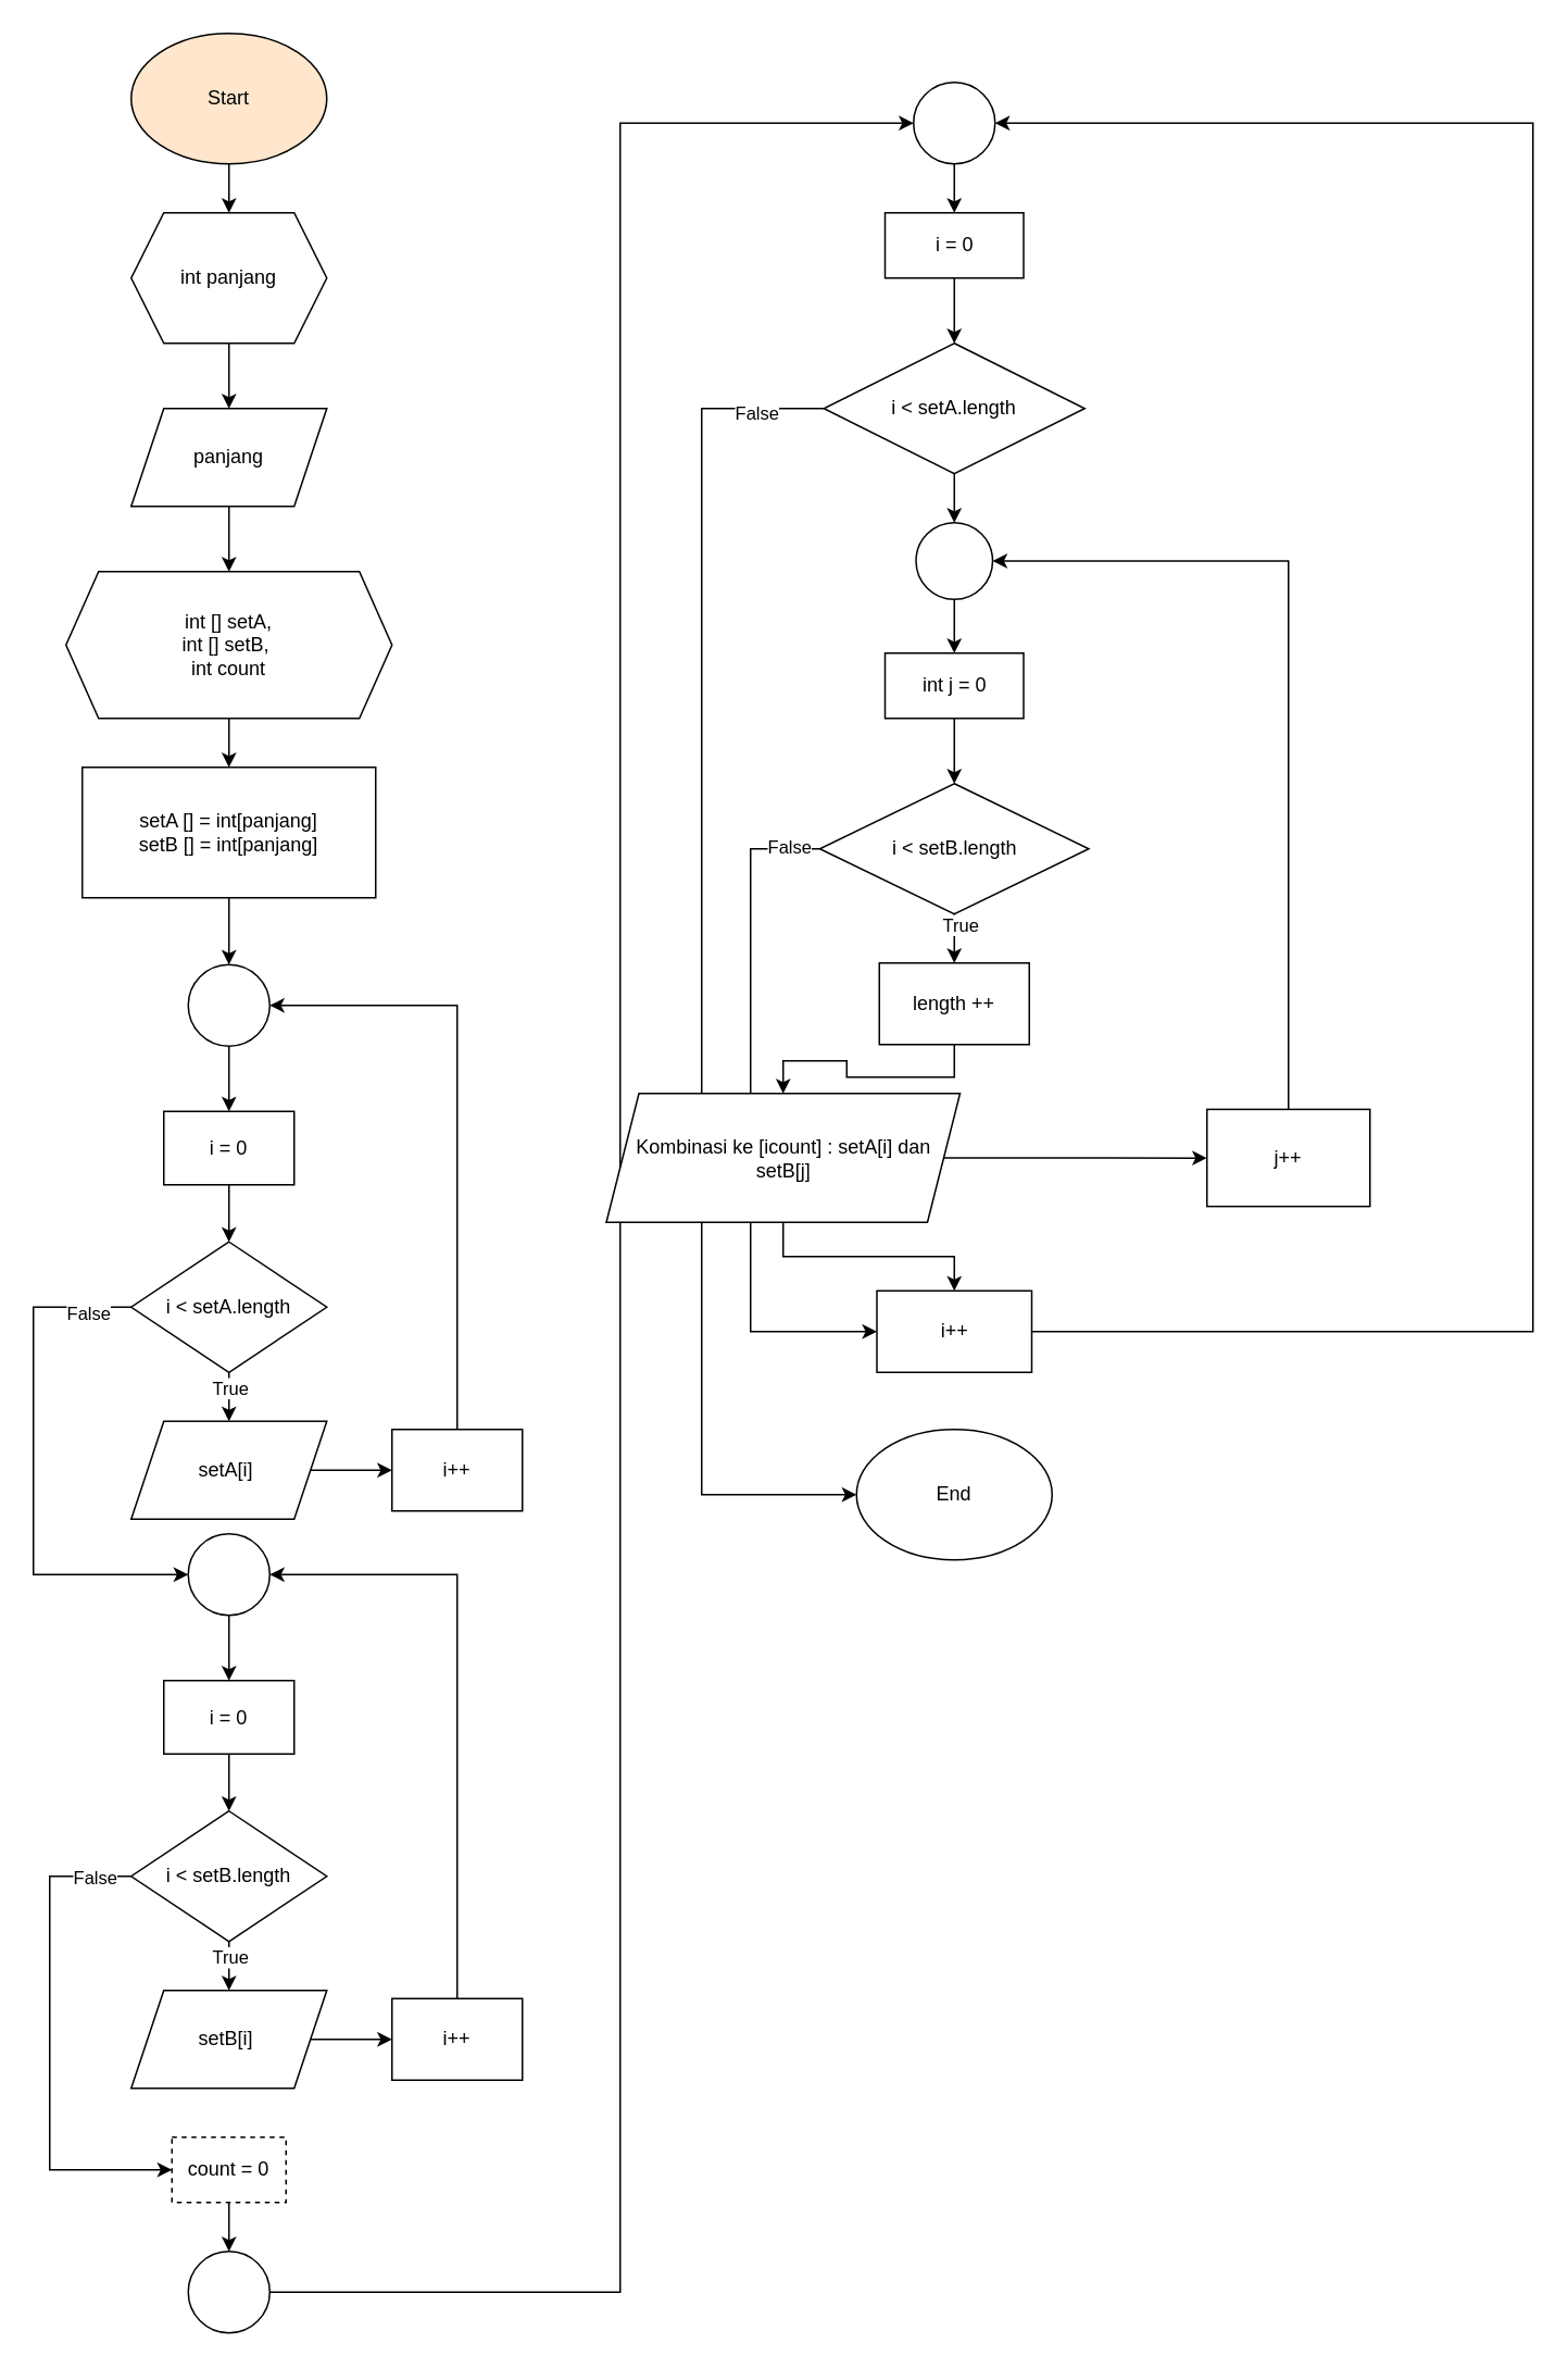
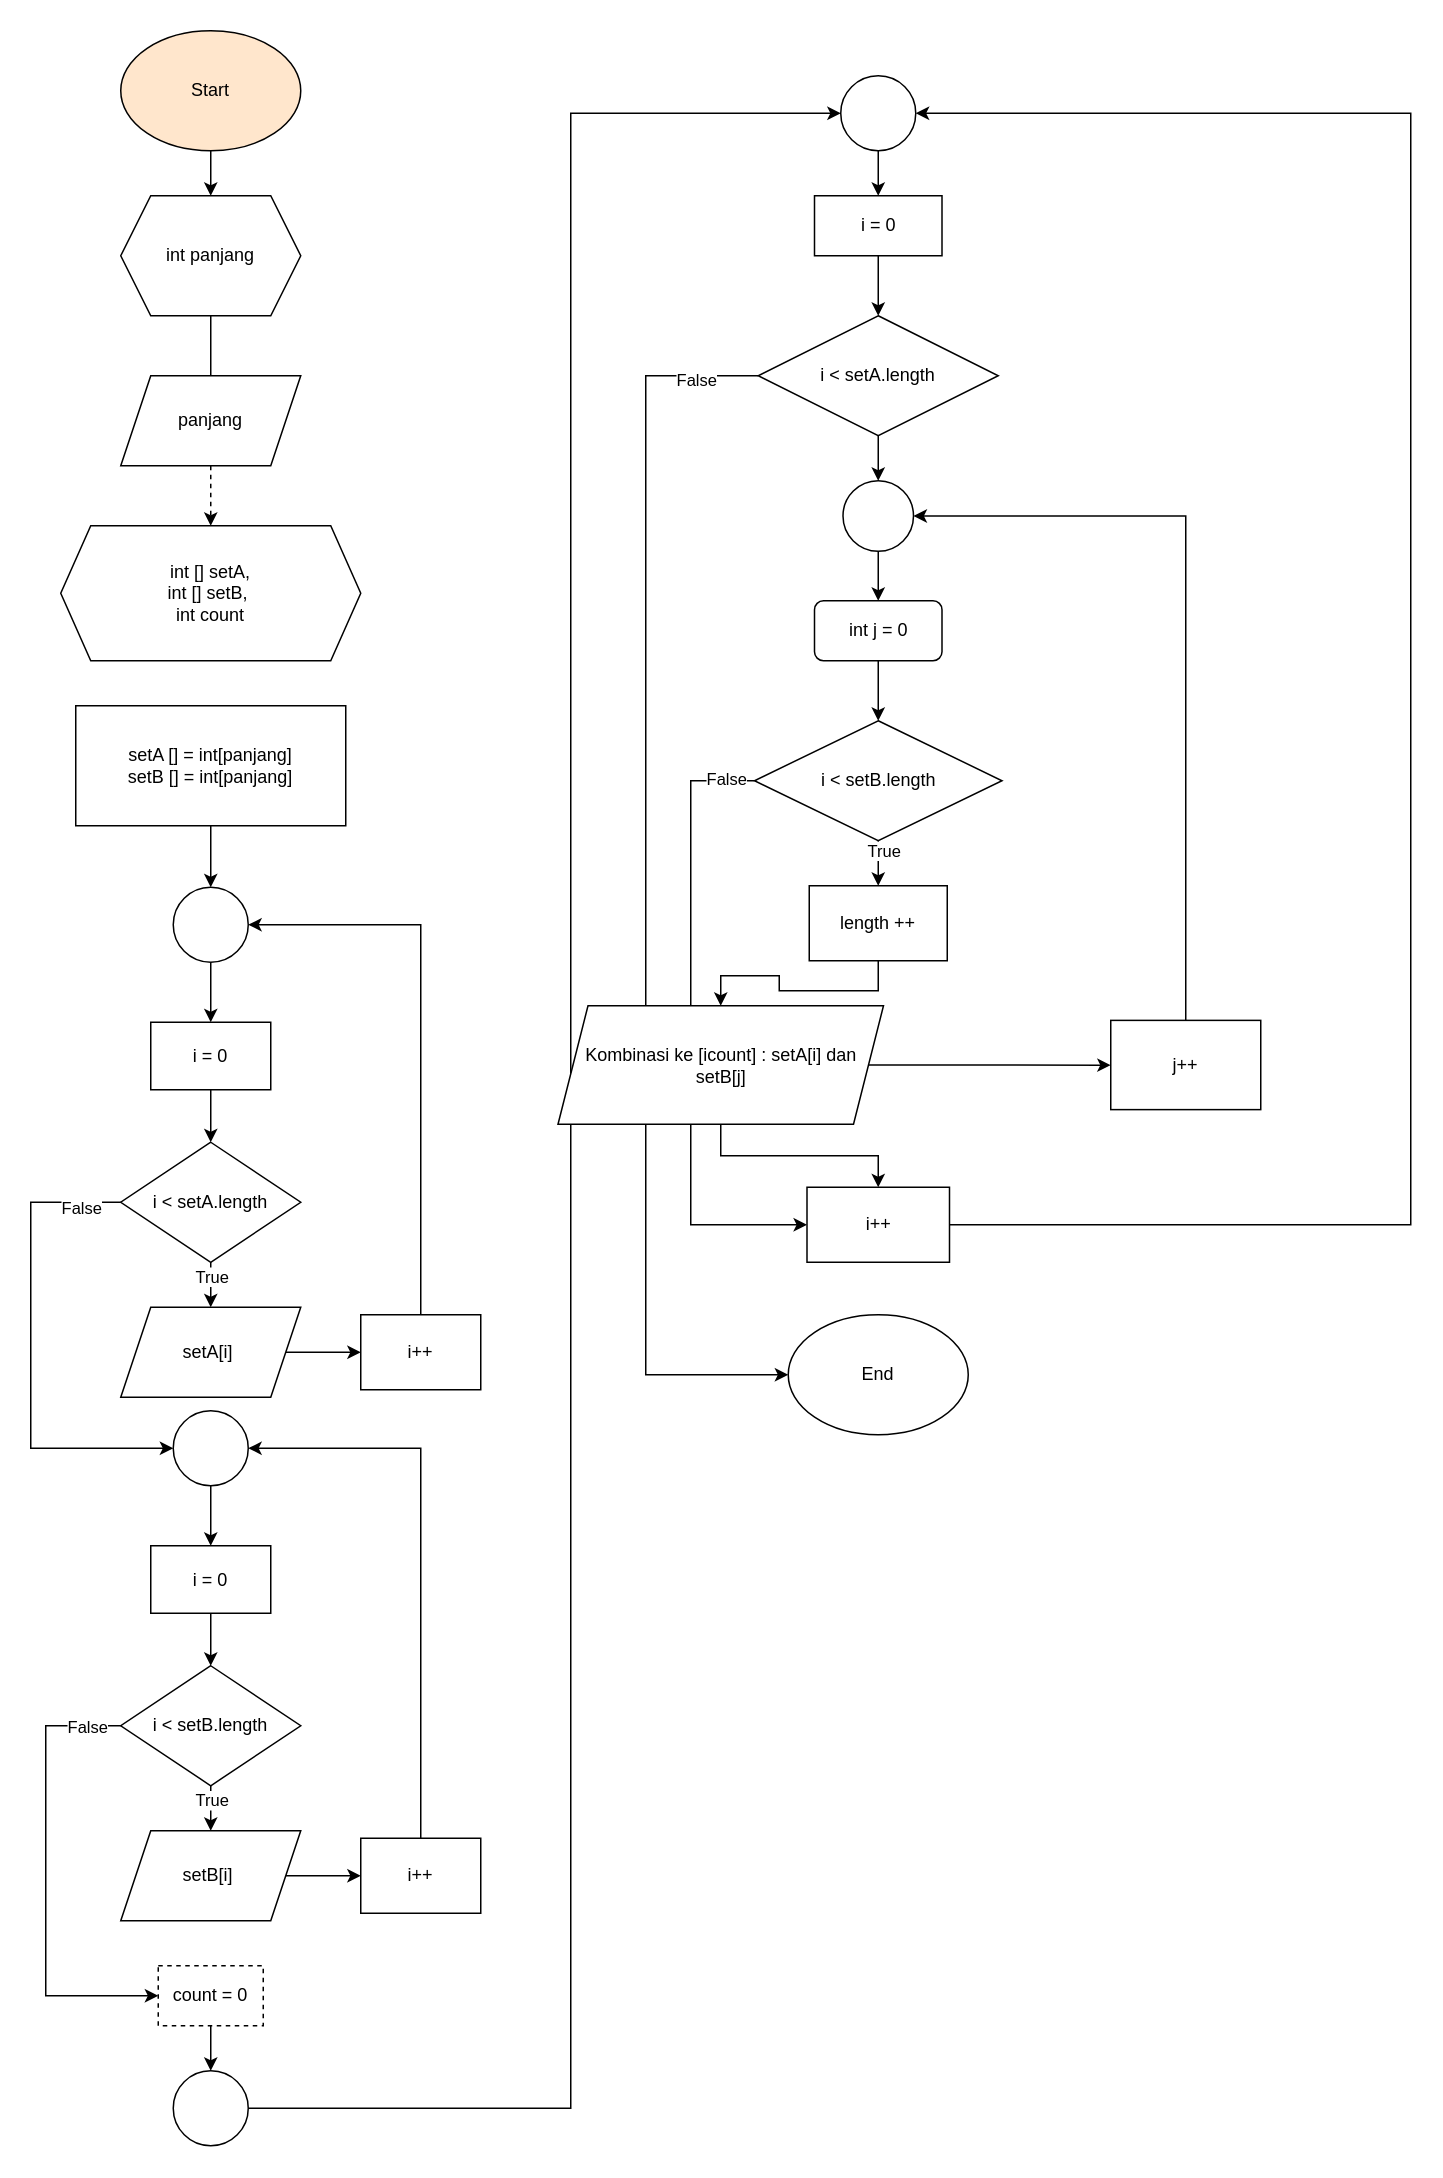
- <mxCell id="4" value="" style="edgeStyle=orthogonalEdgeStyle;rounded=0;orthogonalLoop=1;jettySize=auto;html=1;" edge="1" parent="1" source="5" target="7"><mxGeometry relative="1" as="geometry" /></mxCell>
+ <mxCell id="4" value="" style="edgeStyle=orthogonalEdgeStyle;rounded=0;orthogonalLoop=1;jettySize=auto;html=1;endArrow=none;" edge="1" parent="1" source="5" target="7"><mxGeometry relative="1" as="geometry" /></mxCell>
- <mxCell id="6" value="" style="edgeStyle=orthogonalEdgeStyle;rounded=0;orthogonalLoop=1;jettySize=auto;html=1;" edge="1" parent="1" source="7" target="9"><mxGeometry relative="1" as="geometry" /></mxCell>
+ <mxCell id="6" value="" style="edgeStyle=orthogonalEdgeStyle;rounded=0;orthogonalLoop=1;jettySize=auto;html=1;dashed=1;" edge="1" parent="1" source="7" target="9"><mxGeometry relative="1" as="geometry" /></mxCell>
- <mxCell id="53" value="int j = 0" style="rounded=0;whiteSpace=wrap;html=1;" vertex="1" parent="1"><mxGeometry x="542.5" y="400" width="85" height="40" as="geometry" /></mxCell>
+ <mxCell id="53" value="int j = 0" style="whiteSpace=wrap;html=1;rounded=1;" vertex="1" parent="1"><mxGeometry x="542.5" y="400" width="85" height="40" as="geometry" /></mxCell>
- <mxCell id="8" value="" style="edgeStyle=orthogonalEdgeStyle;rounded=0;orthogonalLoop=1;jettySize=auto;html=1;" edge="1" parent="1" source="9" target="11"><mxGeometry relative="1" as="geometry" /></mxCell>
